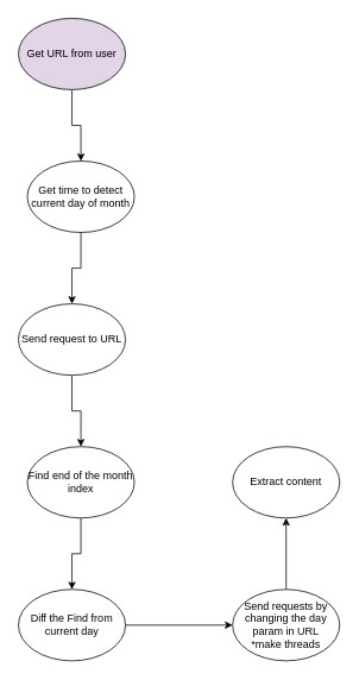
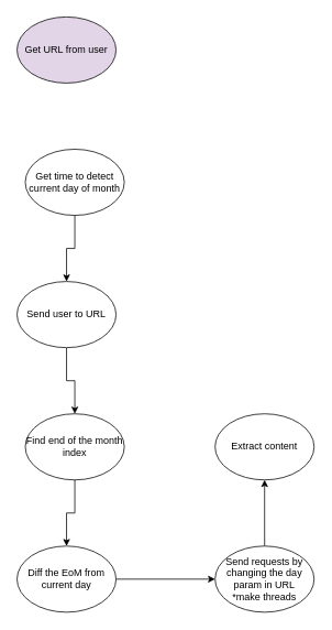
- <mxCell id="2" style="edgeStyle=orthogonalEdgeStyle;rounded=0;orthogonalLoop=1;jettySize=auto;html=1;" edge="1" parent="1" source="3" target="5"><mxGeometry relative="1" as="geometry" /></mxCell>
- <mxCell id="7" value="Send request to URL" style="ellipse;whiteSpace=wrap;html=1;" vertex="1" parent="1"><mxGeometry x="20" y="340" width="120" height="80" as="geometry" /></mxCell>
+ <mxCell id="7" value="Send user to URL" style="ellipse;whiteSpace=wrap;html=1;" vertex="1" parent="1"><mxGeometry x="20" y="340" width="120" height="80" as="geometry" /></mxCell>
- <mxCell id="11" value="Diff the Find from current day" style="ellipse;whiteSpace=wrap;html=1;" vertex="1" parent="1"><mxGeometry x="20" y="660" width="120" height="80" as="geometry" /></mxCell>
+ <mxCell id="11" value="Diff the EoM from current day" style="ellipse;whiteSpace=wrap;html=1;" vertex="1" parent="1"><mxGeometry x="20" y="660" width="120" height="80" as="geometry" /></mxCell>
